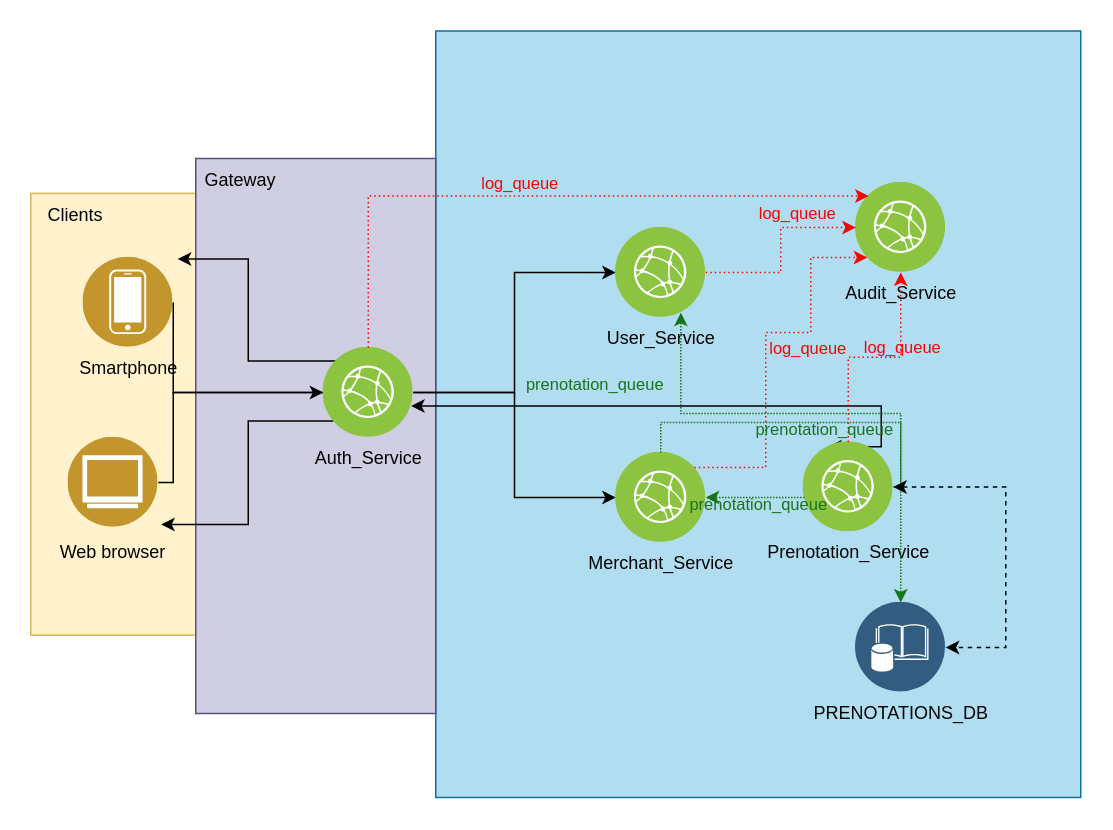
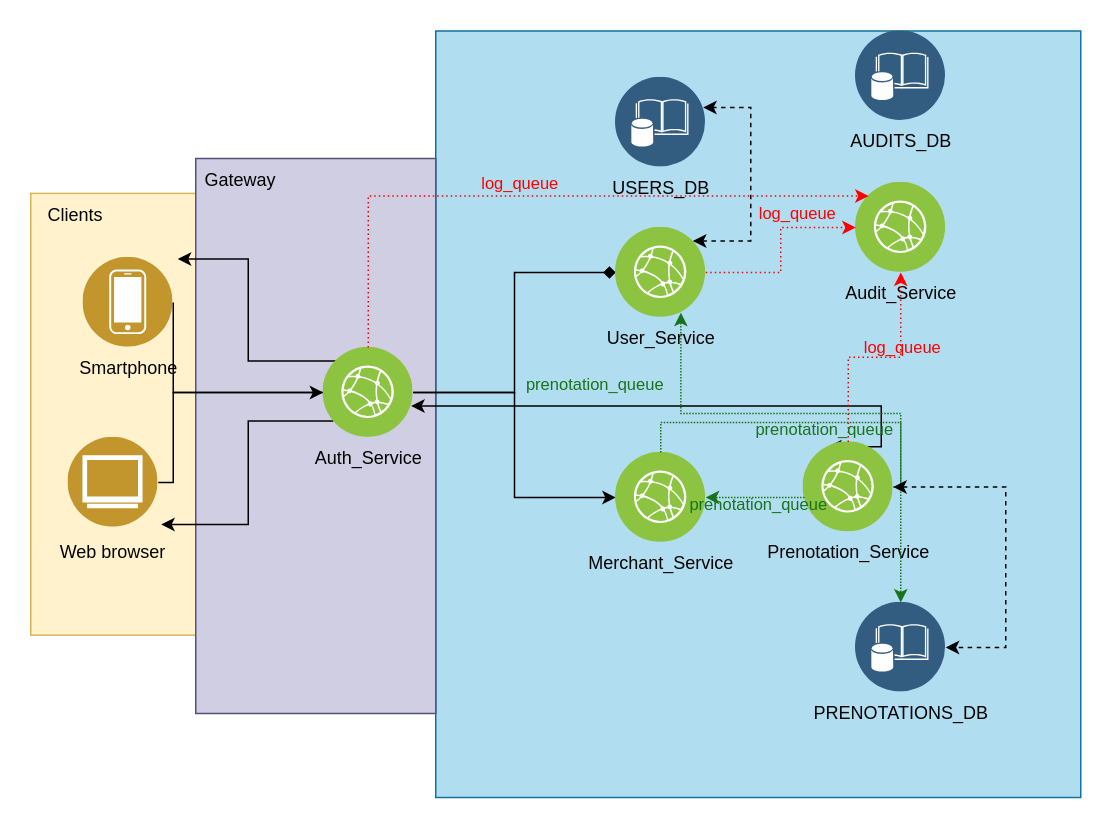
+ <mxCell id="39" value="AUDITS_DB" style="aspect=fixed;perimeter=ellipsePerimeter;html=1;align=center;shadow=0;dashed=0;image;image=img/lib/ibm/data/enterprise_data.svg;labelBackgroundColor=none;strokeColor=#666666;strokeWidth=3;fillColor=#C2952D;gradientColor=none;fontSize=12;fontColor=#030303;" parent="38" vertex="1"><mxGeometry x="570" y="20" width="60" height="60" as="geometry" /></mxCell>
+ <mxCell id="40" value="USERS_DB" style="aspect=fixed;perimeter=ellipsePerimeter;html=1;align=center;shadow=0;dashed=0;image;image=img/lib/ibm/data/enterprise_data.svg;labelBackgroundColor=none;strokeColor=#666666;strokeWidth=3;fillColor=#C2952D;gradientColor=none;fontSize=12;fontColor=#030303;" parent="38" vertex="1"><mxGeometry x="410" y="51" width="60" height="60" as="geometry" /></mxCell>
+ <mxCell id="43" style="edgeStyle=orthogonalEdgeStyle;rounded=0;orthogonalLoop=1;jettySize=auto;html=1;dashed=1;strokeColor=#000000;startArrow=classic;startFill=1;" parent="38" source="20" target="40" edge="1"><mxGeometry relative="1" as="geometry"><Array as="points"><mxPoint x="500" y="160" /><mxPoint x="500" y="71" /></Array></mxGeometry></mxCell>
- <mxCell id="12" style="edgeStyle=orthogonalEdgeStyle;rounded=0;orthogonalLoop=1;jettySize=auto;html=1;entryX=0;entryY=0.5;entryDx=0;entryDy=0;fontColor=#030303;strokeColor=#000000;" parent="9" source="19" target="20" edge="1"><mxGeometry relative="1" as="geometry" /></mxCell>
+ <mxCell id="12" style="edgeStyle=orthogonalEdgeStyle;rounded=0;orthogonalLoop=1;jettySize=auto;html=1;entryX=0;entryY=0.5;entryDx=0;entryDy=0;fontColor=#030303;strokeColor=#000000;endArrow=diamond;" parent="9" source="19" target="20" edge="1"><mxGeometry relative="1" as="geometry" /></mxCell>
- <mxCell id="28" style="edgeStyle=orthogonalEdgeStyle;rounded=0;orthogonalLoop=1;jettySize=auto;html=1;dashed=1;dashPattern=1 2;fontColor=default;startArrow=none;startFill=0;strokeColor=#FF0000;" parent="23" source="18" target="21" edge="1"><mxGeometry relative="1" as="geometry"><Array as="points"><mxPoint x="510" y="311" /><mxPoint x="510" y="221" /><mxPoint x="540" y="221" /><mxPoint x="540" y="171" /></Array></mxGeometry></mxCell>
- <mxCell id="29" value="log_queue" style="edgeLabel;html=1;align=center;verticalAlign=middle;resizable=0;points=[];fontColor=#FF0000;labelBackgroundColor=none;" parent="28" vertex="1" connectable="0"><mxGeometry x="0.29" y="-4" relative="1" as="geometry"><mxPoint y="6" as="offset" /></mxGeometry></mxCell>
